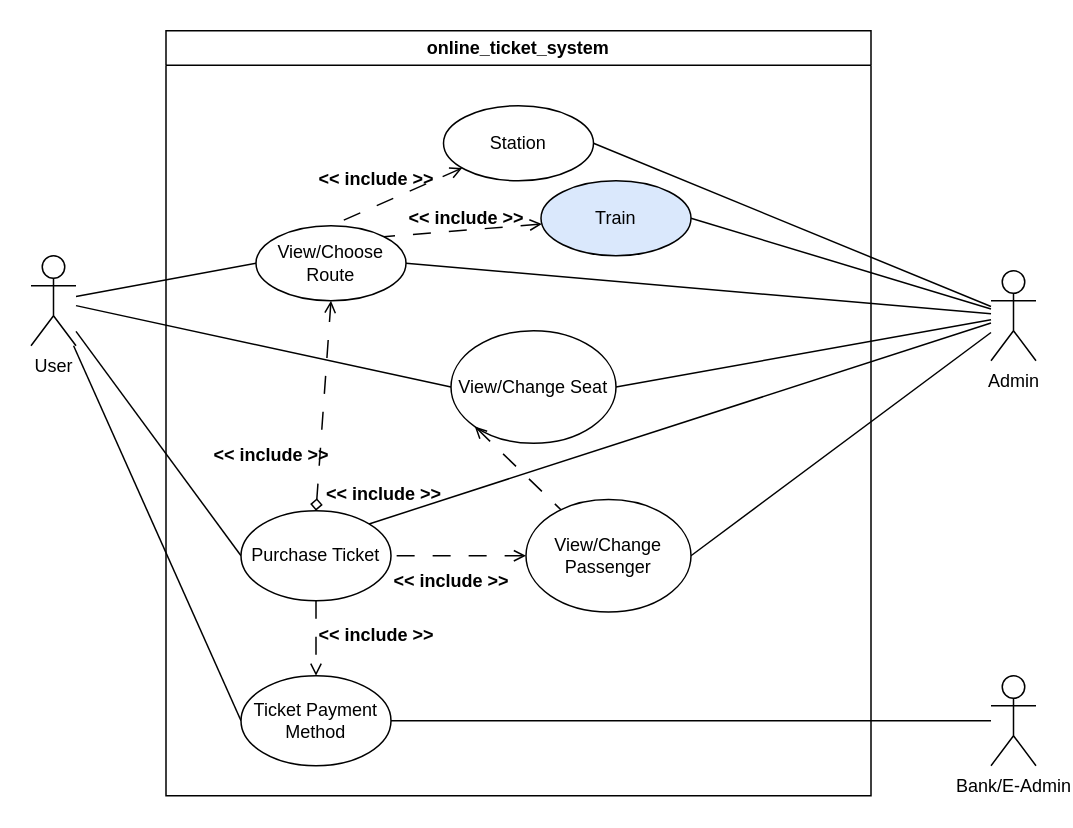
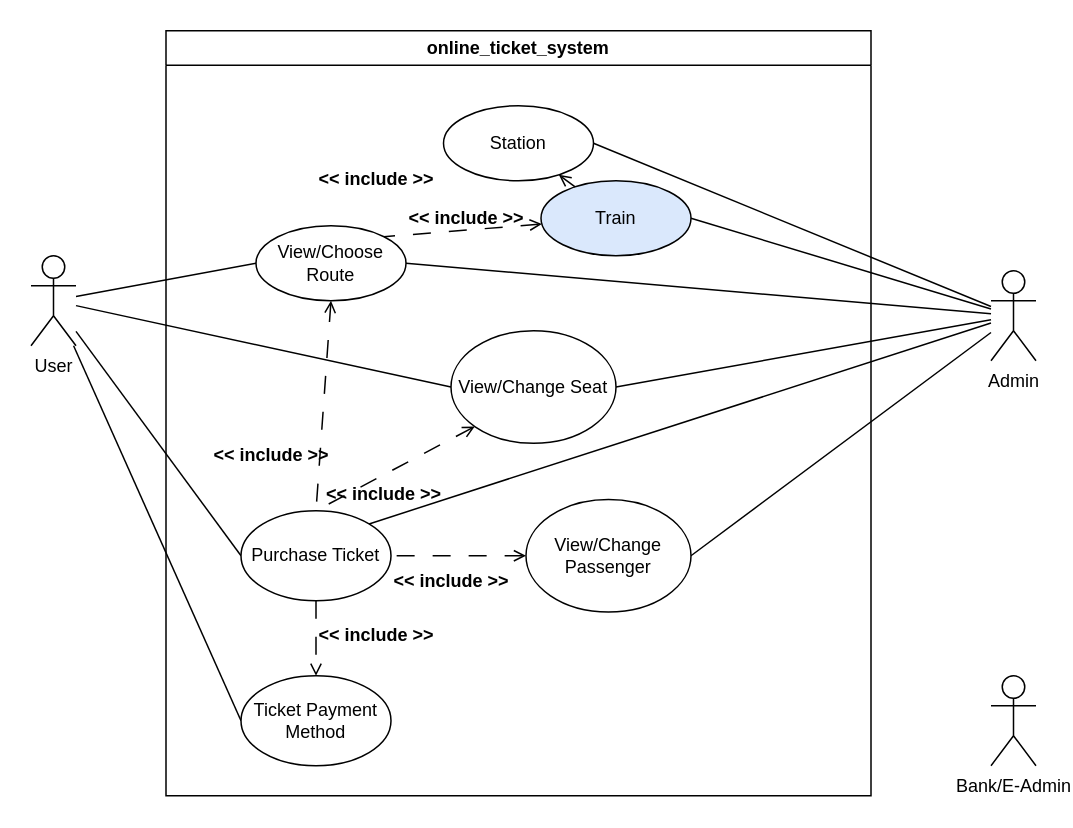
- <mxCell id="19" style="rounded=0;orthogonalLoop=1;jettySize=auto;html=1;entryX=0.5;entryY=0;entryDx=0;entryDy=0;dashed=1;dashPattern=12 12;endArrow=none;endFill=0;startArrow=open;startFill=0;" edge="1" parent="6" source="20" target="10"><mxGeometry relative="1" as="geometry" /></mxCell>
+ <mxCell id="19" style="rounded=0;orthogonalLoop=1;jettySize=auto;html=1;dashed=1;dashPattern=12 12;endArrow=none;endFill=0;startArrow=open;startFill=0;" edge="1" parent="6" source="20" target="15"><mxGeometry relative="1" as="geometry" /></mxCell>
- <mxCell id="13" value="" style="endArrow=none;html=1;rounded=0;dashed=1;dashPattern=12 12;exitX=0;exitY=1;exitDx=0;exitDy=0;endFill=0;startArrow=open;startFill=0;" edge="1" parent="6" source="7" target="18"><mxGeometry width="50" height="50" relative="1" as="geometry"><mxPoint x="205" y="118" as="sourcePoint" /><mxPoint x="150" y="260" as="targetPoint" /></mxGeometry></mxCell>
+ <mxCell id="13" value="" style="endArrow=none;html=1;rounded=0;dashed=1;dashPattern=12 12;exitX=0;exitY=1;exitDx=0;exitDy=0;endFill=0;entryX=0.5;entryY=0;entryDx=0;entryDy=0;startArrow=open;startFill=0;" edge="1" parent="6" source="7" target="9"><mxGeometry width="50" height="50" relative="1" as="geometry"><mxPoint x="205" y="118" as="sourcePoint" /><mxPoint x="150" y="260" as="targetPoint" /></mxGeometry></mxCell>
- <mxCell id="11" value="" style="endArrow=diamond;html=1;rounded=0;dashed=1;dashPattern=12 12;entryX=0.5;entryY=0;entryDx=0;entryDy=0;exitX=0.5;exitY=1;exitDx=0;exitDy=0;startArrow=open;startFill=0;endFill=0;" edge="1" parent="6" source="10" target="9"><mxGeometry width="50" height="50" relative="1" as="geometry"><mxPoint x="230" y="260" as="sourcePoint" /><mxPoint x="280" y="210" as="targetPoint" /></mxGeometry></mxCell>
+ <mxCell id="11" value="" style="endArrow=none;html=1;rounded=0;dashed=1;dashPattern=12 12;entryX=0.5;entryY=0;entryDx=0;entryDy=0;exitX=0.5;exitY=1;exitDx=0;exitDy=0;startArrow=open;startFill=0;endFill=0;" edge="1" parent="6" source="10" target="9"><mxGeometry width="50" height="50" relative="1" as="geometry"><mxPoint x="230" y="260" as="sourcePoint" /><mxPoint x="280" y="210" as="targetPoint" /></mxGeometry></mxCell>
- <mxCell id="33" style="rounded=0;orthogonalLoop=1;jettySize=auto;html=1;entryX=1;entryY=0.5;entryDx=0;entryDy=0;endArrow=none;endFill=0;" edge="1" parent="1" source="34" target="16"><mxGeometry relative="1" as="geometry" /></mxCell>
